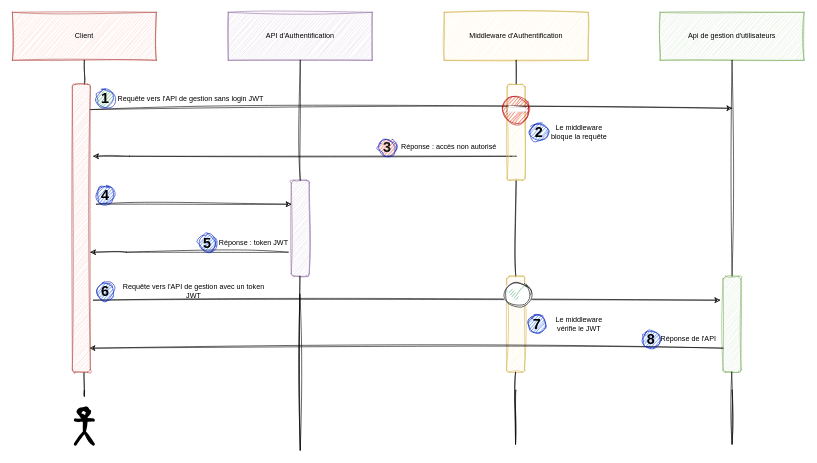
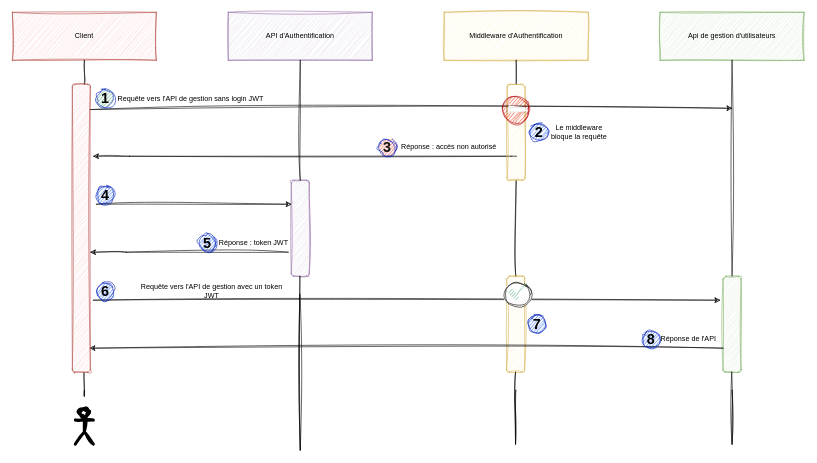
- <mxCell id="35" value="&lt;div&gt;Requête vers l'API de gestion avec un token JWT&lt;/div&gt;" style="text;html=1;strokeColor=none;fillColor=none;align=center;verticalAlign=middle;whiteSpace=wrap;rounded=0;sketch=1;curveFitting=1;jiggle=2;" vertex="1" parent="1"><mxGeometry x="190" y="470" width="265" height="30" as="geometry" /></mxCell>
+ <mxCell id="35" value="&lt;div&gt;Requête vers l'API de gestion avec un token JWT&lt;/div&gt;" style="text;html=1;strokeColor=none;fillColor=none;align=center;verticalAlign=middle;whiteSpace=wrap;rounded=0;sketch=1;curveFitting=1;jiggle=2;" vertex="1" parent="1"><mxGeometry x="220" y="470" width="265" height="30" as="geometry" /></mxCell>
- <mxCell id="34" value="Le middleware vérifie le JWT " style="text;html=1;strokeColor=none;fillColor=none;align=center;verticalAlign=middle;whiteSpace=wrap;rounded=0;sketch=1;curveFitting=1;jiggle=2;" vertex="1" parent="1"><mxGeometry x="910" y="525" width="110" height="30" as="geometry" /></mxCell>
